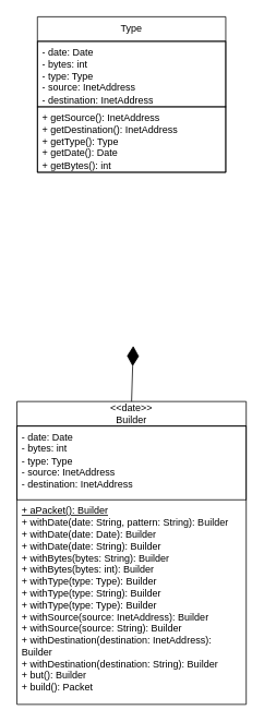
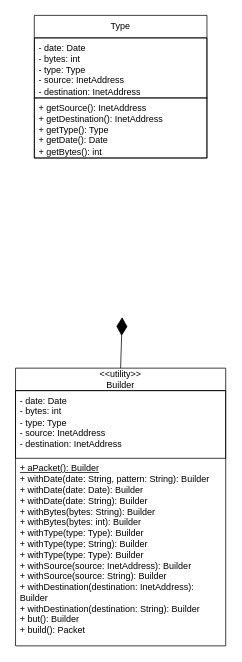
- <mxCell id="5" value="&amp;lt;&amp;lt;date&amp;gt;&amp;gt;&lt;br&gt;Builder" style="swimlane;fontStyle=0;childLayout=stackLayout;horizontal=1;startSize=30;horizontalStack=0;resizeParent=1;resizeParentMax=0;resizeLast=0;collapsible=1;marginBottom=0;whiteSpace=wrap;html=1;" vertex="1" parent="1"><mxGeometry x="20" y="490" width="280" height="370" as="geometry"><mxRectangle x="370" y="310" width="60" height="30" as="alternateBounds" /></mxGeometry></mxCell>
+ <mxCell id="5" value="&amp;lt;&amp;lt;utility&amp;gt;&amp;gt;&lt;br&gt;Builder" style="swimlane;fontStyle=0;childLayout=stackLayout;horizontal=1;startSize=30;horizontalStack=0;resizeParent=1;resizeParentMax=0;resizeLast=0;collapsible=1;marginBottom=0;whiteSpace=wrap;html=1;" vertex="1" parent="1"><mxGeometry x="20" y="490" width="280" height="370" as="geometry"><mxRectangle x="370" y="310" width="60" height="30" as="alternateBounds" /></mxGeometry></mxCell>
